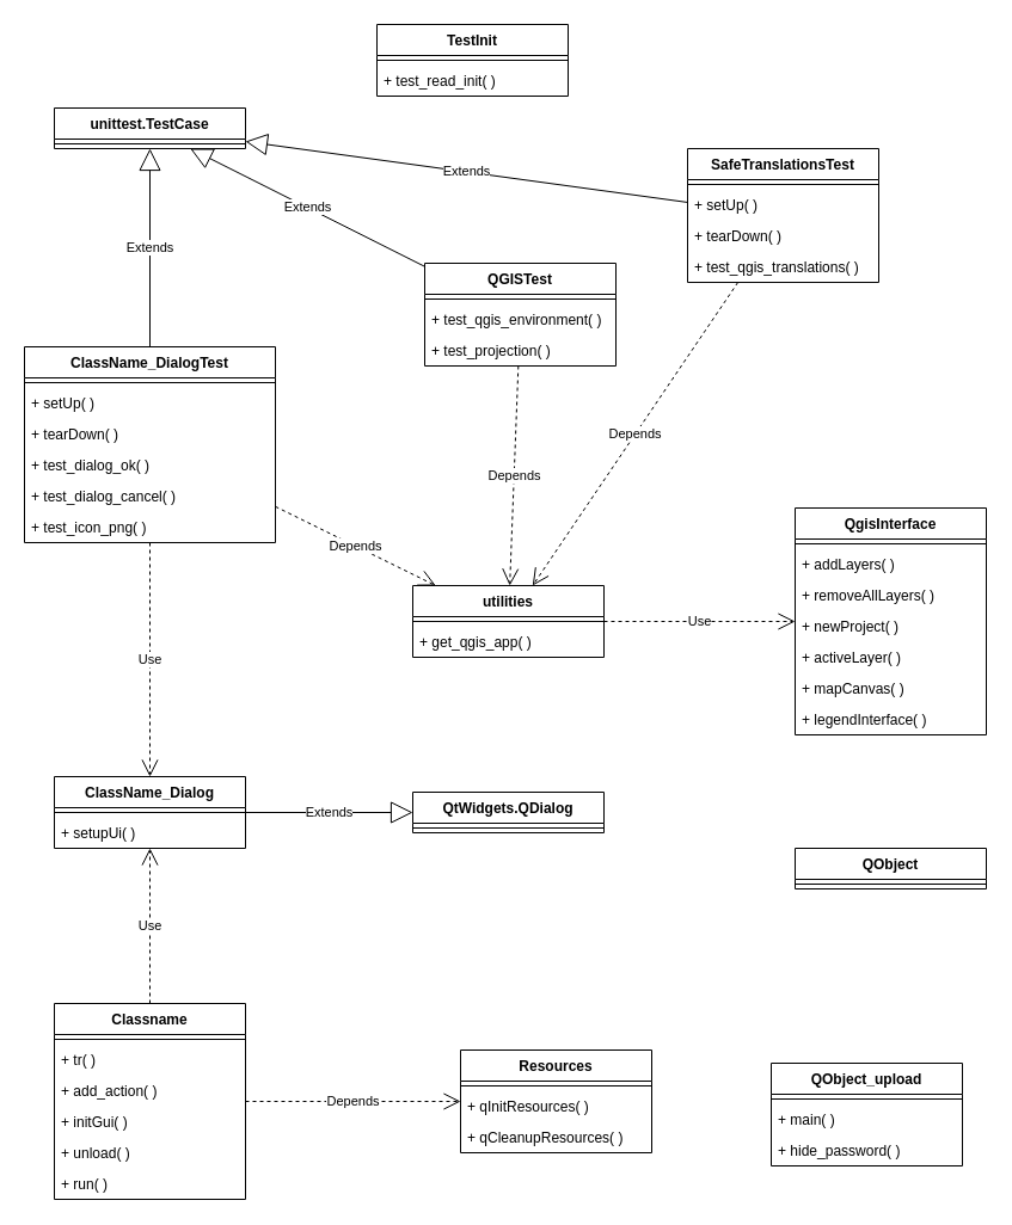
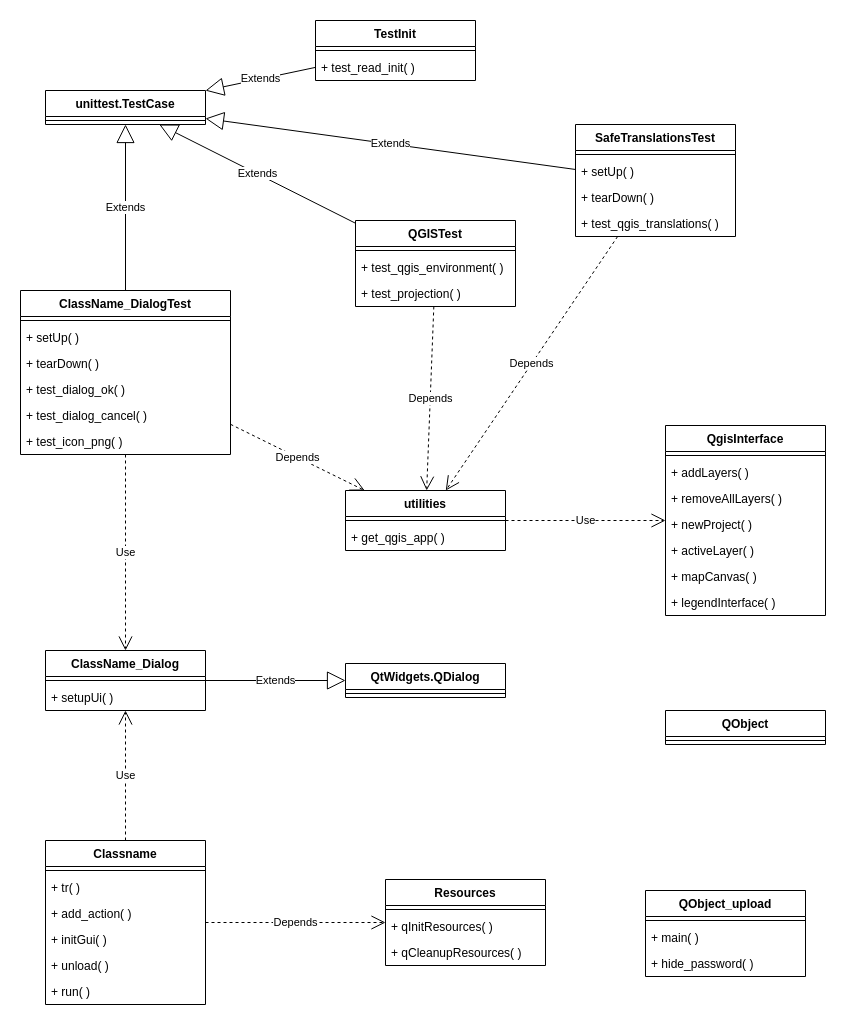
+ <mxCell id="18" value="Extends" style="endArrow=block;endSize=16;endFill=0;html=1;" edge="1" parent="1" source="2" target="5"><mxGeometry width="160" relative="1" as="geometry"><mxPoint x="355" y="360" as="sourcePoint" /><mxPoint x="515" y="360" as="targetPoint" /></mxGeometry></mxCell>
